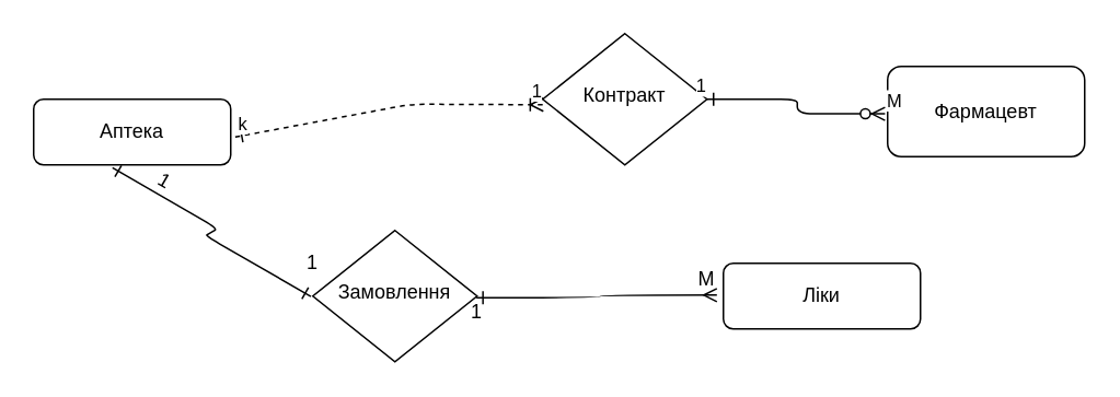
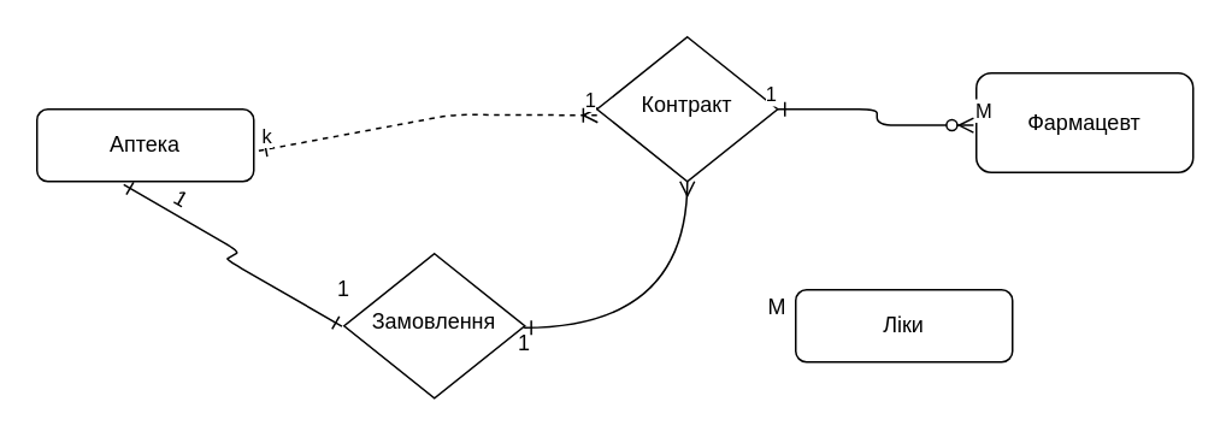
- <mxCell id="13" value="" style="endArrow=ERmany;html=1;exitX=0.996;exitY=0.513;exitDx=0;exitDy=0;exitPerimeter=0;entryX=-0.033;entryY=0.485;entryDx=0;entryDy=0;entryPerimeter=0;endFill=0;startArrow=ERone;startFill=0;edgeStyle=orthogonalEdgeStyle;curved=1;" edge="1" parent="1" source="5" target="6"><mxGeometry width="50" height="50" relative="1" as="geometry"><mxPoint x="320" y="180" as="sourcePoint" /><mxPoint x="370" y="130" as="targetPoint" /></mxGeometry></mxCell>
+ <mxCell id="13" value="" style="endArrow=ERmany;html=1;exitX=0.996;exitY=0.513;exitDx=0;exitDy=0;exitPerimeter=0;endFill=0;startArrow=ERone;startFill=0;edgeStyle=orthogonalEdgeStyle;curved=1;" edge="1" parent="1" source="5" target="3"><mxGeometry width="50" height="50" relative="1" as="geometry"><mxPoint x="320" y="180" as="sourcePoint" /><mxPoint x="370" y="130" as="targetPoint" /></mxGeometry></mxCell>
